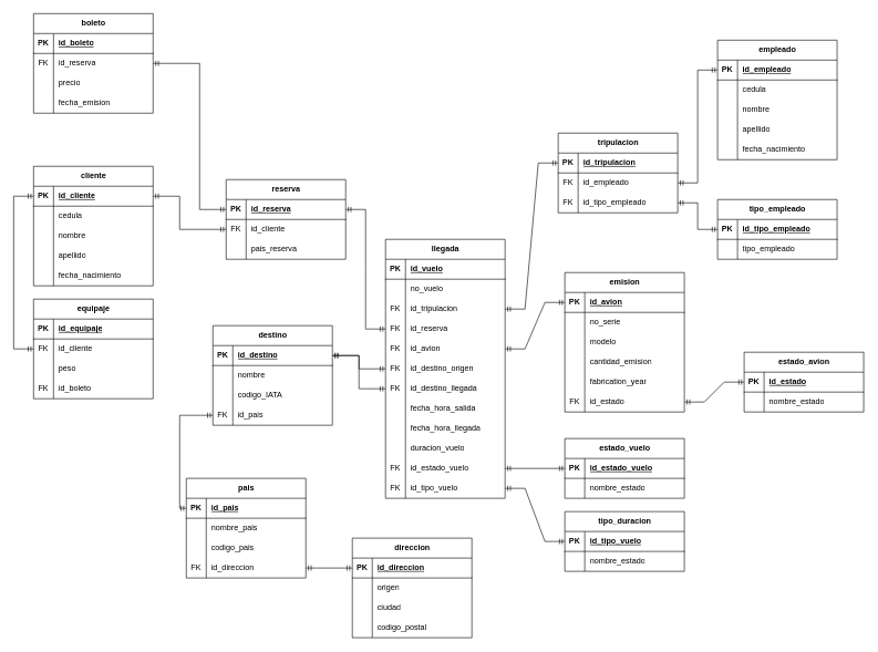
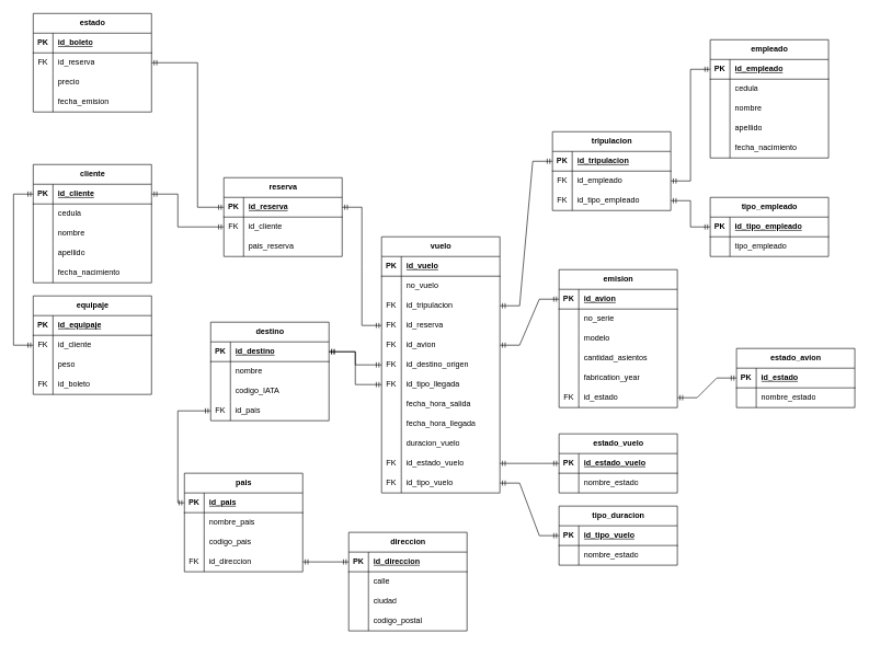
- <mxCell id="157" value="boleto" style="shape=table;startSize=30;container=1;collapsible=1;childLayout=tableLayout;fixedRows=1;rowLines=0;fontStyle=1;align=center;resizeLast=1;html=1;" parent="1" vertex="1"><mxGeometry x="50" y="20" width="180" height="150" as="geometry" /></mxCell>
+ <mxCell id="157" value="estado" style="shape=table;startSize=30;container=1;collapsible=1;childLayout=tableLayout;fixedRows=1;rowLines=0;fontStyle=1;align=center;resizeLast=1;html=1;" parent="1" vertex="1"><mxGeometry x="50" y="20" width="180" height="150" as="geometry" /></mxCell>
- <mxCell id="2" value="llegada" style="shape=table;startSize=30;container=1;collapsible=1;childLayout=tableLayout;fixedRows=1;rowLines=0;fontStyle=1;align=center;resizeLast=1;html=1;" parent="1" vertex="1"><mxGeometry x="580" y="360" width="180" height="390" as="geometry" /></mxCell>
+ <mxCell id="2" value="vuelo" style="shape=table;startSize=30;container=1;collapsible=1;childLayout=tableLayout;fixedRows=1;rowLines=0;fontStyle=1;align=center;resizeLast=1;html=1;" parent="1" vertex="1"><mxGeometry x="580" y="360" width="180" height="390" as="geometry" /></mxCell>
- <mxCell id="51" value="cantidad_emision" style="shape=partialRectangle;connectable=0;fillColor=none;top=0;left=0;bottom=0;right=0;align=left;spacingLeft=6;overflow=hidden;whiteSpace=wrap;html=1;" parent="49" vertex="1"><mxGeometry x="30" width="150" height="30" as="geometry"><mxRectangle width="150" height="30" as="alternateBounds" /></mxGeometry></mxCell>
+ <mxCell id="51" value="cantidad_asientos" style="shape=partialRectangle;connectable=0;fillColor=none;top=0;left=0;bottom=0;right=0;align=left;spacingLeft=6;overflow=hidden;whiteSpace=wrap;html=1;" parent="49" vertex="1"><mxGeometry x="30" width="150" height="30" as="geometry"><mxRectangle width="150" height="30" as="alternateBounds" /></mxGeometry></mxCell>
- <mxCell id="23" value="&lt;span style=&quot;color: rgb(0, 0, 0); font-family: Helvetica; font-size: 12px; font-style: normal; font-variant-ligatures: normal; font-variant-caps: normal; font-weight: 400; letter-spacing: normal; orphans: 2; text-align: left; text-indent: 0px; text-transform: none; widows: 2; word-spacing: 0px; -webkit-text-stroke-width: 0px; background-color: rgb(251, 251, 251); text-decoration-thickness: initial; text-decoration-style: initial; text-decoration-color: initial; float: none; display: inline !important;&quot;&gt;id_destino_llegada&lt;/span&gt;" style="shape=partialRectangle;connectable=0;fillColor=none;top=0;left=0;bottom=0;right=0;align=left;spacingLeft=6;overflow=hidden;whiteSpace=wrap;html=1;" parent="21" vertex="1"><mxGeometry x="30" width="150" height="30" as="geometry"><mxRectangle width="150" height="30" as="alternateBounds" /></mxGeometry></mxCell>
+ <mxCell id="23" value="&lt;span style=&quot;color: rgb(0, 0, 0); font-family: Helvetica; font-size: 12px; font-style: normal; font-variant-ligatures: normal; font-variant-caps: normal; font-weight: 400; letter-spacing: normal; orphans: 2; text-align: left; text-indent: 0px; text-transform: none; widows: 2; word-spacing: 0px; -webkit-text-stroke-width: 0px; background-color: rgb(251, 251, 251); text-decoration-thickness: initial; text-decoration-style: initial; text-decoration-color: initial; float: none; display: inline !important;&quot;&gt;id_tipo_llegada&lt;/span&gt;" style="shape=partialRectangle;connectable=0;fillColor=none;top=0;left=0;bottom=0;right=0;align=left;spacingLeft=6;overflow=hidden;whiteSpace=wrap;html=1;" parent="21" vertex="1"><mxGeometry x="30" width="150" height="30" as="geometry"><mxRectangle width="150" height="30" as="alternateBounds" /></mxGeometry></mxCell>
- <mxCell id="117" value="origen" style="shape=partialRectangle;connectable=0;fillColor=none;top=0;left=0;bottom=0;right=0;align=left;spacingLeft=6;overflow=hidden;whiteSpace=wrap;html=1;" parent="115" vertex="1"><mxGeometry x="30" width="150" height="30" as="geometry"><mxRectangle width="150" height="30" as="alternateBounds" /></mxGeometry></mxCell>
+ <mxCell id="117" value="calle" style="shape=partialRectangle;connectable=0;fillColor=none;top=0;left=0;bottom=0;right=0;align=left;spacingLeft=6;overflow=hidden;whiteSpace=wrap;html=1;" parent="115" vertex="1"><mxGeometry x="30" width="150" height="30" as="geometry"><mxRectangle width="150" height="30" as="alternateBounds" /></mxGeometry></mxCell>
